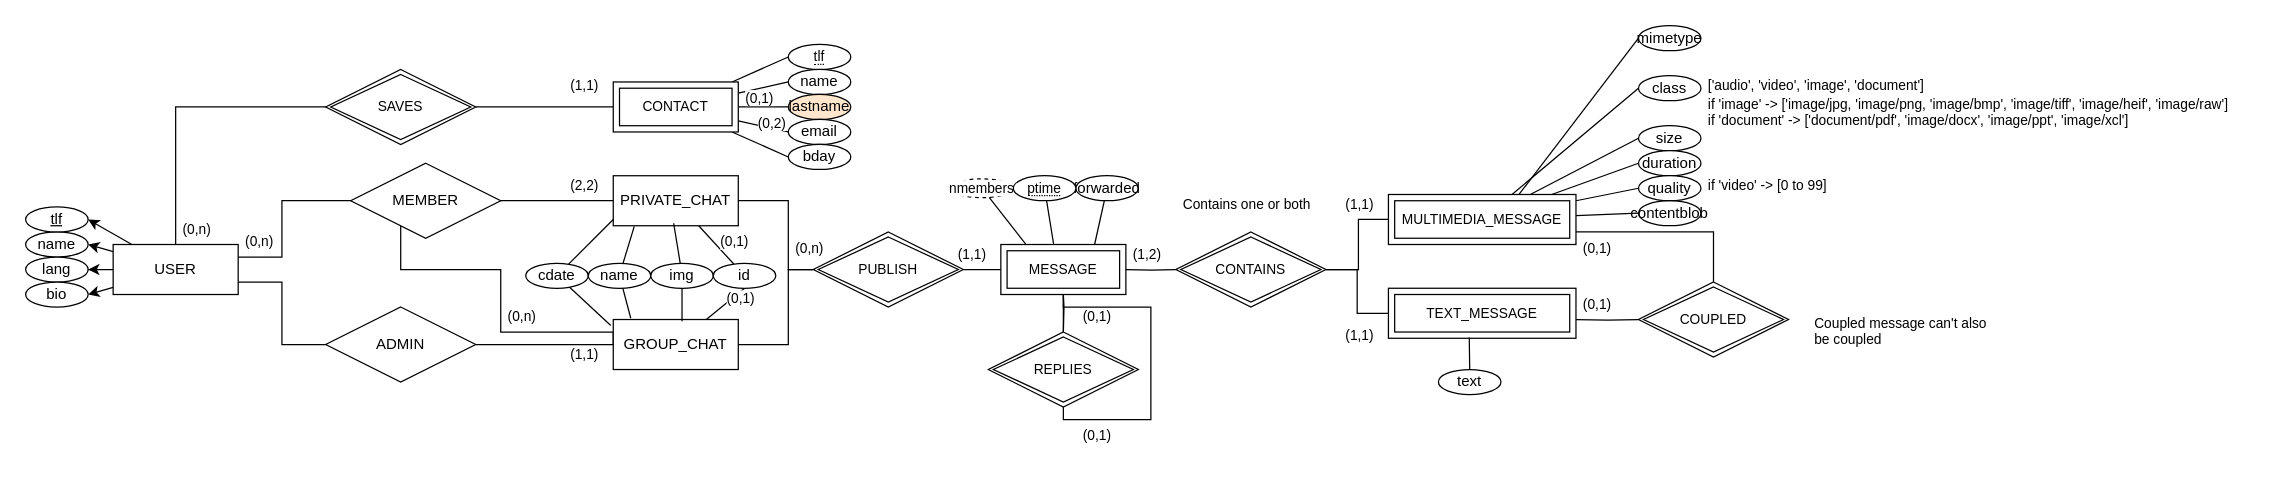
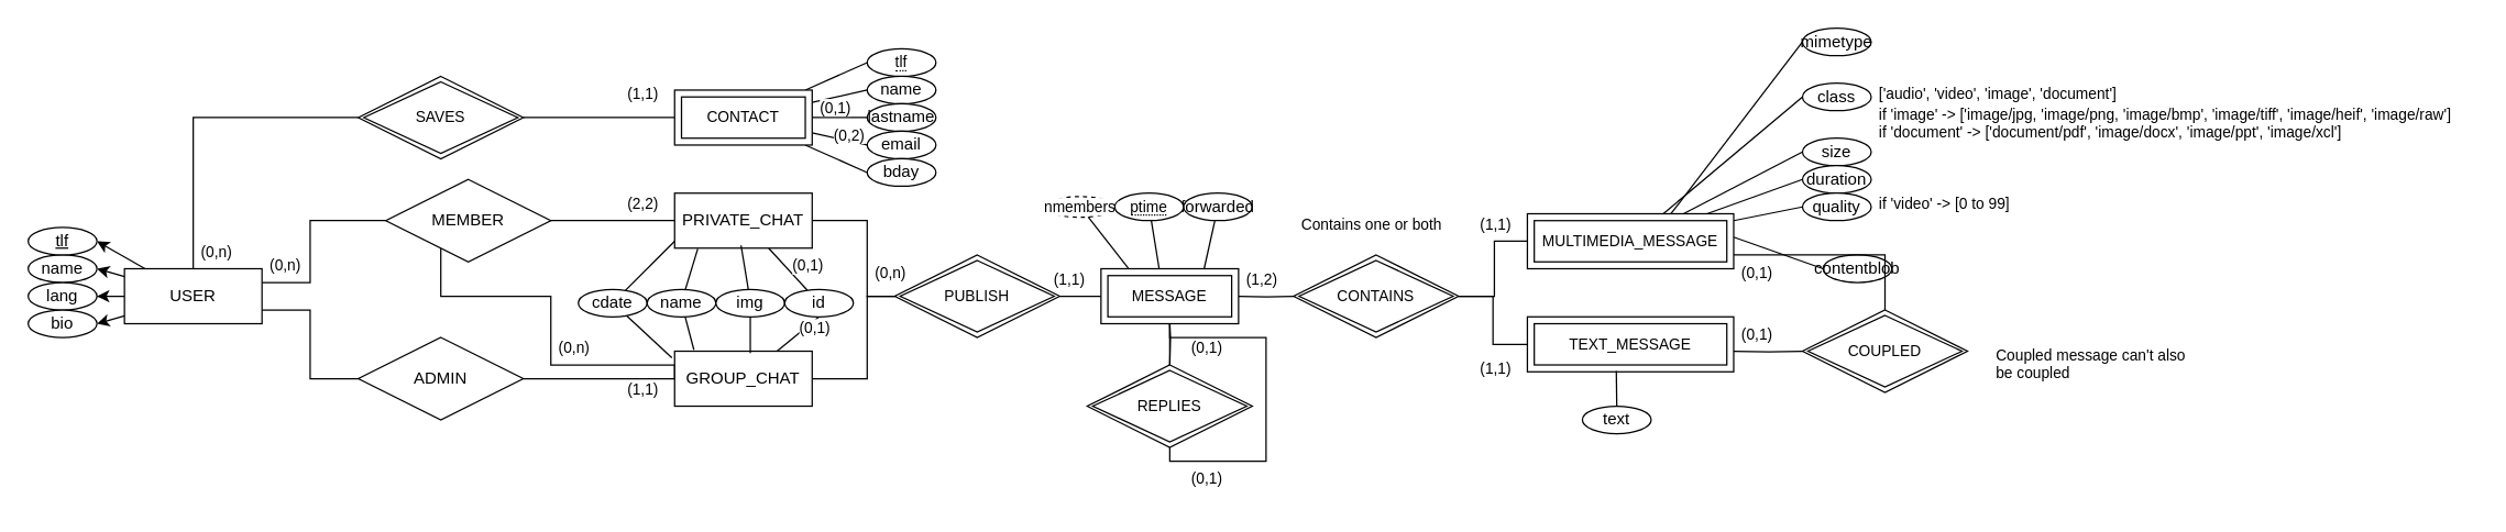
- <mxCell id="54" value="&lt;div&gt;lastname&lt;/div&gt;" style="ellipse;whiteSpace=wrap;html=1;align=center;fillColor=#ffe6cc;" parent="1" vertex="1"><mxGeometry x="630" y="75" width="50" height="20" as="geometry" /></mxCell>
+ <mxCell id="54" value="&lt;div&gt;lastname&lt;/div&gt;" style="ellipse;whiteSpace=wrap;html=1;align=center;" parent="1" vertex="1"><mxGeometry x="630" y="75" width="50" height="20" as="geometry" /></mxCell>
- <mxCell id="87" value="contentblob" style="ellipse;whiteSpace=wrap;html=1;align=center;" vertex="1" parent="1"><mxGeometry x="1310" y="160" width="50" height="20" as="geometry" /></mxCell>
+ <mxCell id="87" value="contentblob" style="ellipse;whiteSpace=wrap;html=1;align=center;" vertex="1" parent="1"><mxGeometry x="1325" y="185" width="50" height="20" as="geometry" /></mxCell>
